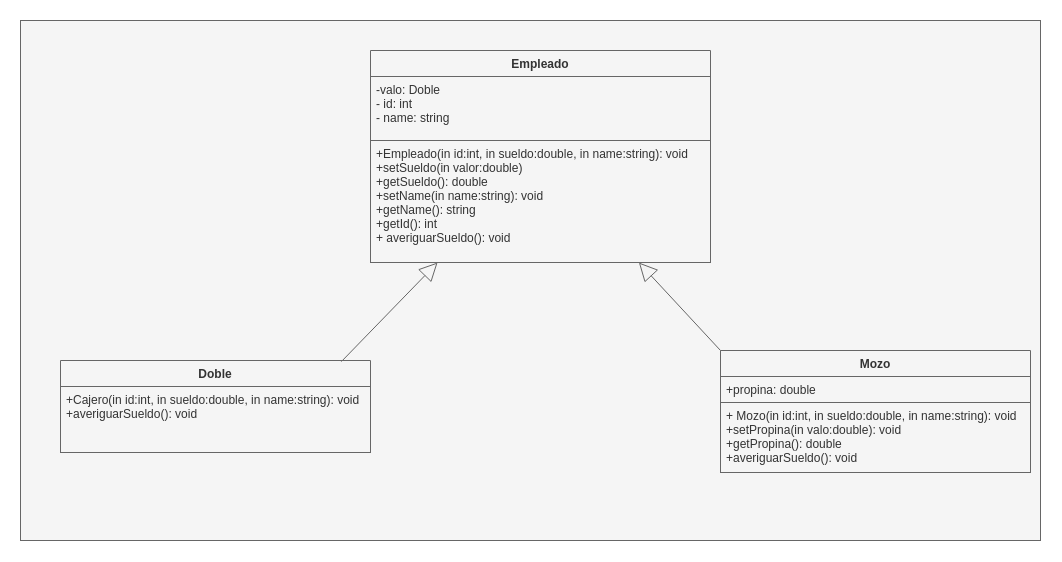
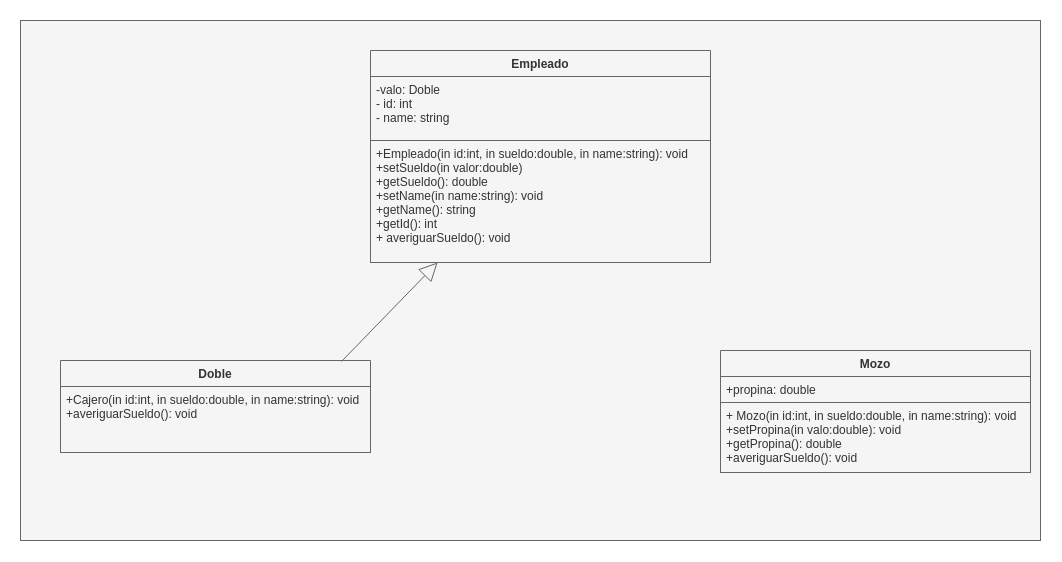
- <mxCell id="11" value="Extends" style="endArrow=block;endSize=16;endFill=0;html=1;exitX=0;exitY=0;exitDx=0;exitDy=0;strokeColor=#666666;fontColor=none;fillColor=#f5f5f5;noLabel=1;" edge="1" parent="1" source="8" target="3"><mxGeometry width="160" relative="1" as="geometry"><mxPoint x="550" y="360" as="sourcePoint" /><mxPoint x="680" y="380" as="targetPoint" /></mxGeometry></mxCell>
